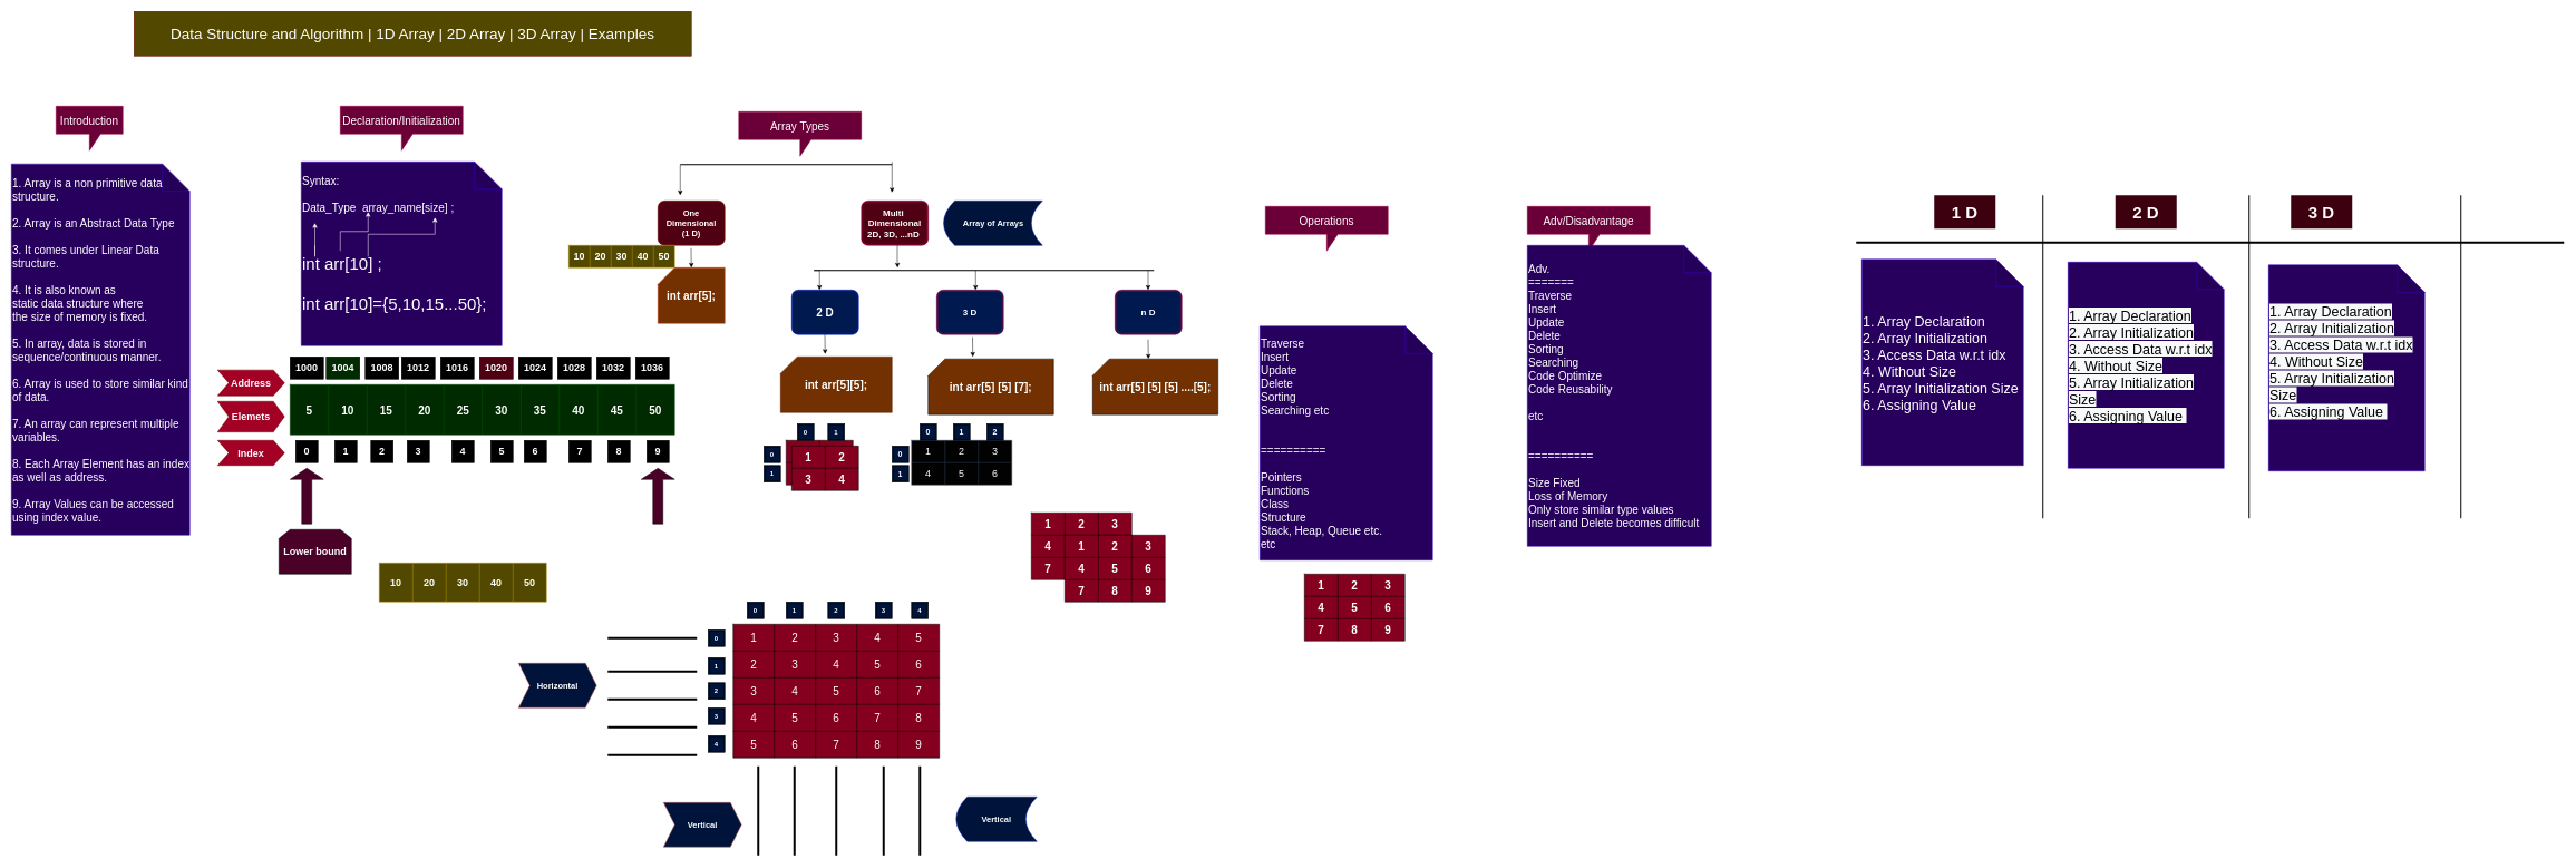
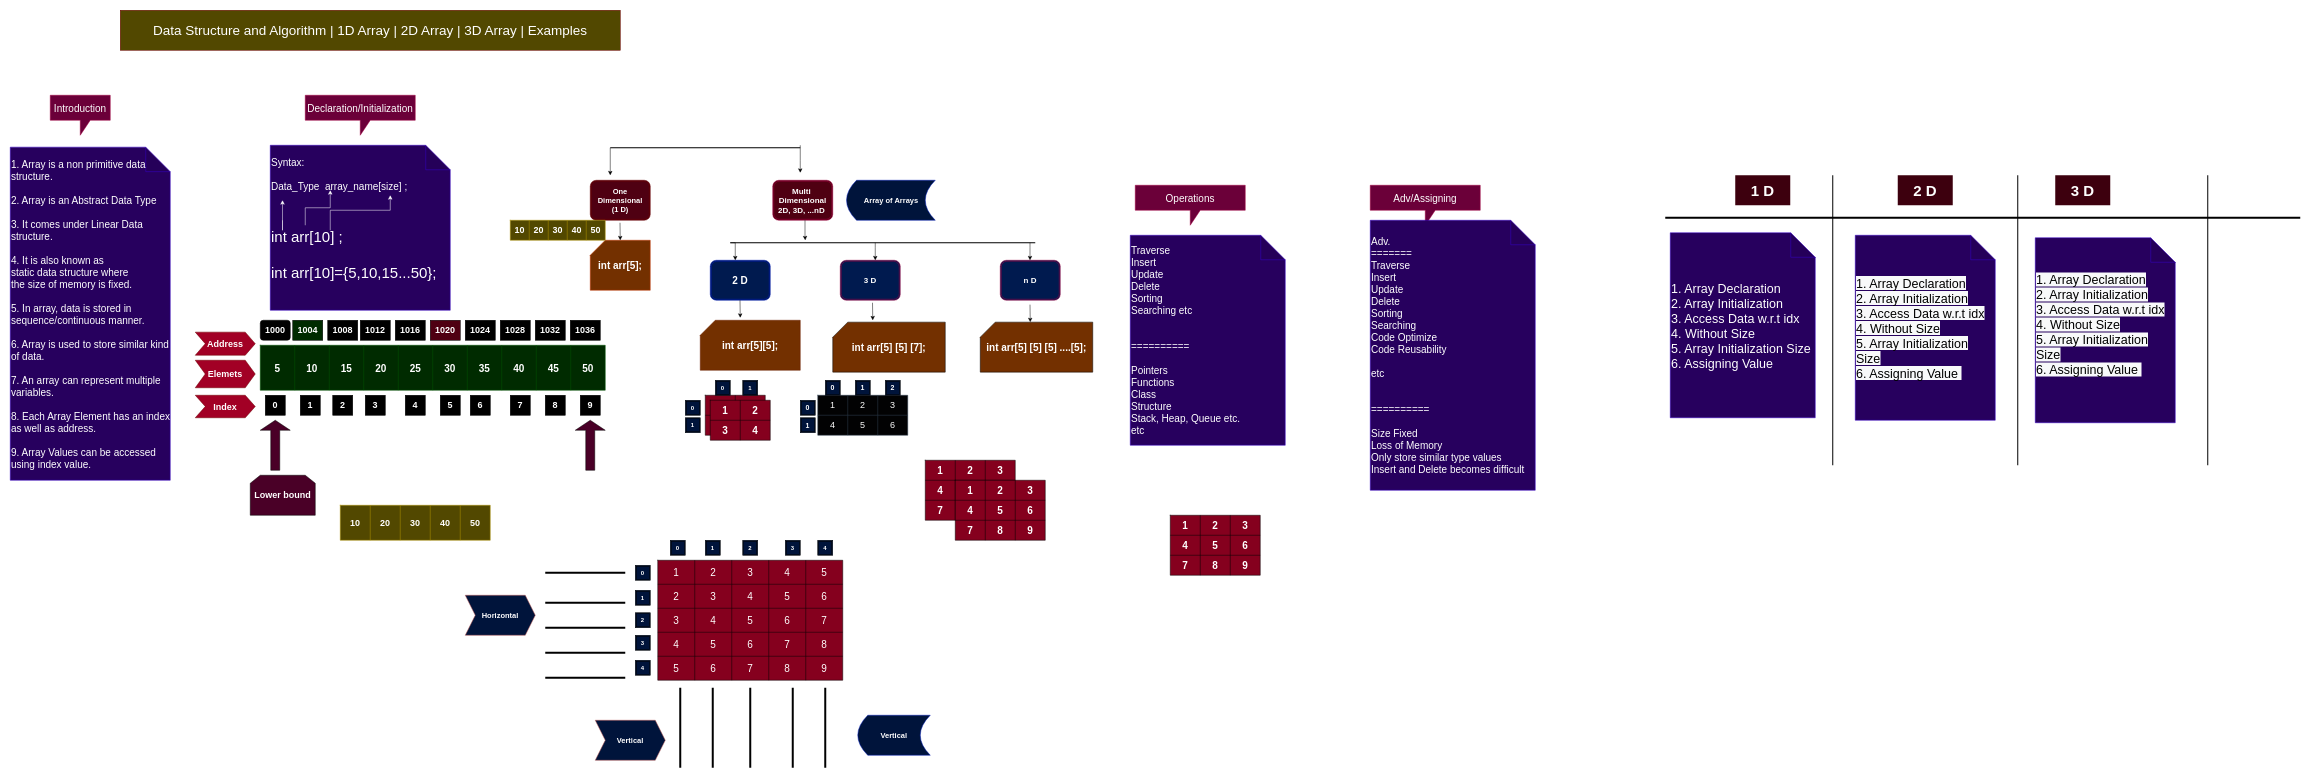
- <mxCell id="48" value="&lt;span style=&quot;font-size: 20px&quot;&gt;Array Types&lt;/span&gt;" style="shape=callout;whiteSpace=wrap;html=1;perimeter=calloutPerimeter;fillColor=#6B0039;strokeColor=#A50040;fontColor=#ffffff;" parent="1" vertex="1"><mxGeometry x="1325" y="200" width="220" height="80" as="geometry" /></mxCell>
- <mxCell id="123" value="&lt;span style=&quot;font-size: 20px&quot;&gt;Adv/Disadvantage&lt;/span&gt;" style="shape=callout;whiteSpace=wrap;html=1;perimeter=calloutPerimeter;fillColor=#6B0039;strokeColor=#A50040;fontColor=#ffffff;" parent="1" vertex="1"><mxGeometry x="2740" y="370" width="220" height="80" as="geometry" /></mxCell>
+ <mxCell id="123" value="&lt;span style=&quot;font-size: 20px&quot;&gt;Adv/Assigning&lt;/span&gt;" style="shape=callout;whiteSpace=wrap;html=1;perimeter=calloutPerimeter;fillColor=#6B0039;strokeColor=#A50040;fontColor=#ffffff;" parent="1" vertex="1"><mxGeometry x="2740" y="370" width="220" height="80" as="geometry" /></mxCell>
- <mxCell id="34" value="1000" style="rounded=0;whiteSpace=wrap;html=1;fontSize=18;fontColor=#FFFFFF;fillColor=#000000;fontStyle=1" parent="1" vertex="1"><mxGeometry x="520" y="640" width="60" height="40" as="geometry" /></mxCell>
+ <mxCell id="34" value="1000" style="whiteSpace=wrap;html=1;fontSize=18;fontColor=#FFFFFF;fillColor=#000000;fontStyle=1;rounded=1;" parent="1" vertex="1"><mxGeometry x="520" y="640" width="60" height="40" as="geometry" /></mxCell>
- <mxCell id="70" value="Traverse&lt;br&gt;Insert&lt;br&gt;Update&amp;nbsp;&lt;br&gt;Delete&lt;br&gt;Sorting&lt;br&gt;Searching etc&lt;br&gt;&lt;br&gt;&lt;br&gt;==========&lt;br&gt;&lt;br&gt;Pointers&lt;br&gt;Functions&lt;br&gt;Class&lt;br&gt;Structure &lt;br&gt;Stack, Heap, Queue etc.&lt;br&gt;etc" style="shape=note;whiteSpace=wrap;html=1;backgroundOutline=1;darkOpacity=0.05;size=49;fillColor=#27005E;strokeColor=#3700CC;fontColor=#ffffff;fontSize=20;align=left;" parent="1" vertex="1"><mxGeometry x="2260" y="585" width="310" height="420" as="geometry" /></mxCell>
+ <mxCell id="70" value="Traverse&lt;br&gt;Insert&lt;br&gt;Update&amp;nbsp;&lt;br&gt;Delete&lt;br&gt;Sorting&lt;br&gt;Searching etc&lt;br&gt;&lt;br&gt;&lt;br&gt;==========&lt;br&gt;&lt;br&gt;Pointers&lt;br&gt;Functions&lt;br&gt;Class&lt;br&gt;Structure &lt;br&gt;Stack, Heap, Queue etc.&lt;br&gt;etc" style="shape=note;whiteSpace=wrap;html=1;backgroundOutline=1;darkOpacity=0.05;size=49;fillColor=#27005E;strokeColor=#3700CC;fontColor=#ffffff;fontSize=20;align=left;" parent="1" vertex="1"><mxGeometry x="2260" y="470" width="310" height="420" as="geometry" /></mxCell>
